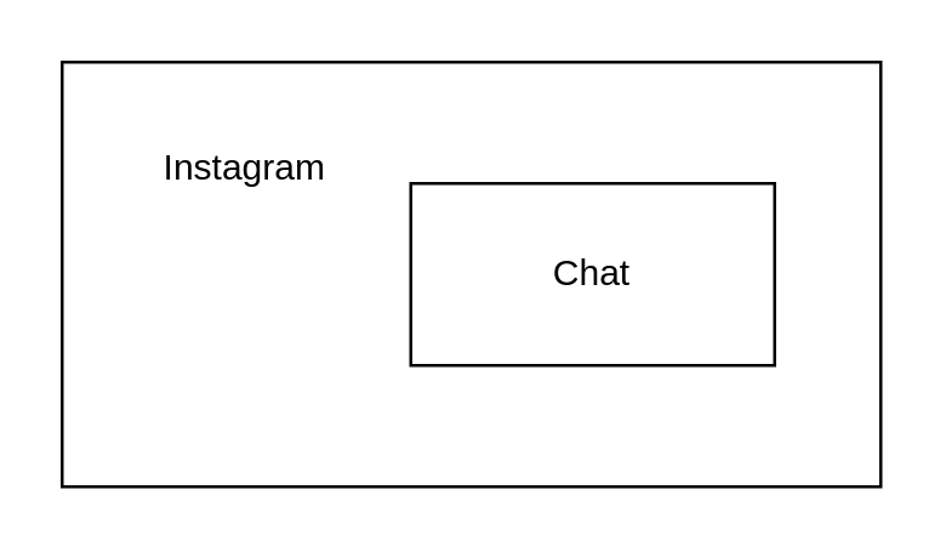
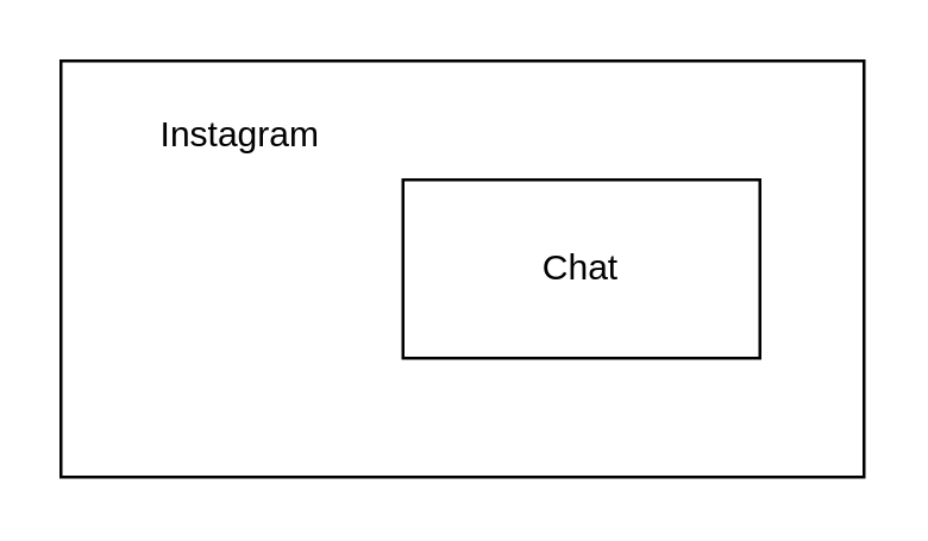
- <mxCell id="3" value="Instagram" style="text;html=1;align=center;verticalAlign=middle;resizable=0;points=[];autosize=1;strokeColor=none;fillColor=none;" vertex="1" parent="1"><mxGeometry x="40" y="40" width="80" height="30" as="geometry" /></mxCell>
+ <mxCell id="3" value="Instagram" style="text;html=1;align=center;verticalAlign=middle;resizable=0;points=[];autosize=1;strokeColor=none;fillColor=none;" vertex="1" parent="1"><mxGeometry x="40" y="30" width="80" height="30" as="geometry" /></mxCell>
